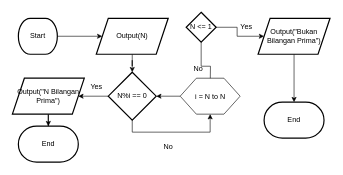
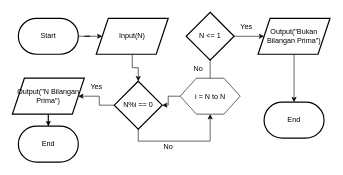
- <mxCell id="8" value="N &amp;lt;= 1" style="rhombus;whiteSpace=wrap;html=1;strokeWidth=2;" vertex="1" parent="1"><mxGeometry x="310" y="20" width="50" height="50" as="geometry" /></mxCell>
+ <mxCell id="8" value="N &amp;lt;= 1" style="rhombus;whiteSpace=wrap;html=1;strokeWidth=2;" vertex="1" parent="1"><mxGeometry x="310" y="20" width="80" height="80" as="geometry" /></mxCell>
- <mxCell id="3" value="Start" style="strokeWidth=2;html=1;shape=mxgraph.flowchart.terminator;whiteSpace=wrap;" vertex="1" parent="1"><mxGeometry x="30" y="30" width="65" height="60" as="geometry" /></mxCell>
+ <mxCell id="3" value="Start" style="strokeWidth=2;html=1;shape=mxgraph.flowchart.terminator;whiteSpace=wrap;" vertex="1" parent="1"><mxGeometry x="30" y="30" width="100" height="60" as="geometry" /></mxCell>
- <mxCell id="5" value="Output(N)" style="shape=parallelogram;perimeter=parallelogramPerimeter;whiteSpace=wrap;html=1;fixedSize=1;strokeWidth=2;" vertex="1" parent="1"><mxGeometry x="160" y="30" width="120" height="60" as="geometry" /></mxCell>
+ <mxCell id="5" value="Input(N)" style="shape=parallelogram;perimeter=parallelogramPerimeter;whiteSpace=wrap;html=1;fixedSize=1;strokeWidth=2;" vertex="1" parent="1"><mxGeometry x="160" y="30" width="120" height="60" as="geometry" /></mxCell>
- <mxCell id="17" value="N%i == 0" style="rhombus;whiteSpace=wrap;html=1;strokeWidth=2;" vertex="1" parent="1"><mxGeometry x="180" y="120" width="80" height="80" as="geometry" /></mxCell>
+ <mxCell id="17" value="N%i == 0" style="rhombus;whiteSpace=wrap;html=1;strokeWidth=2;" vertex="1" parent="1"><mxGeometry x="190" y="135" width="80" height="80" as="geometry" /></mxCell>
